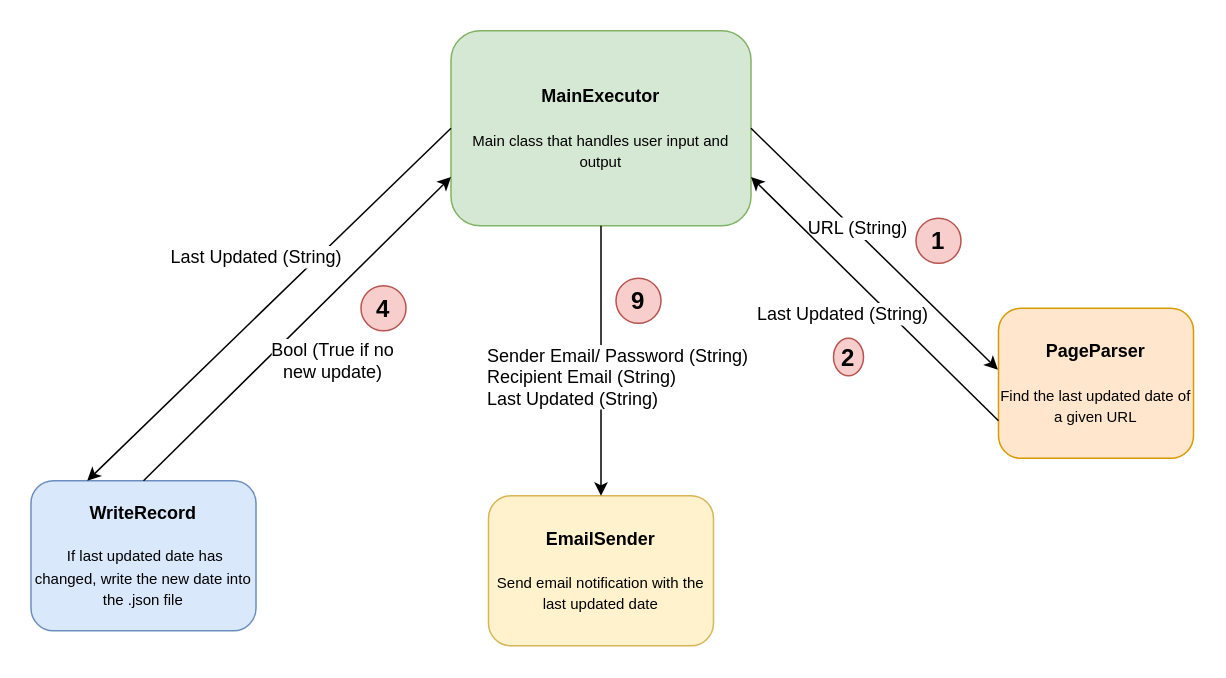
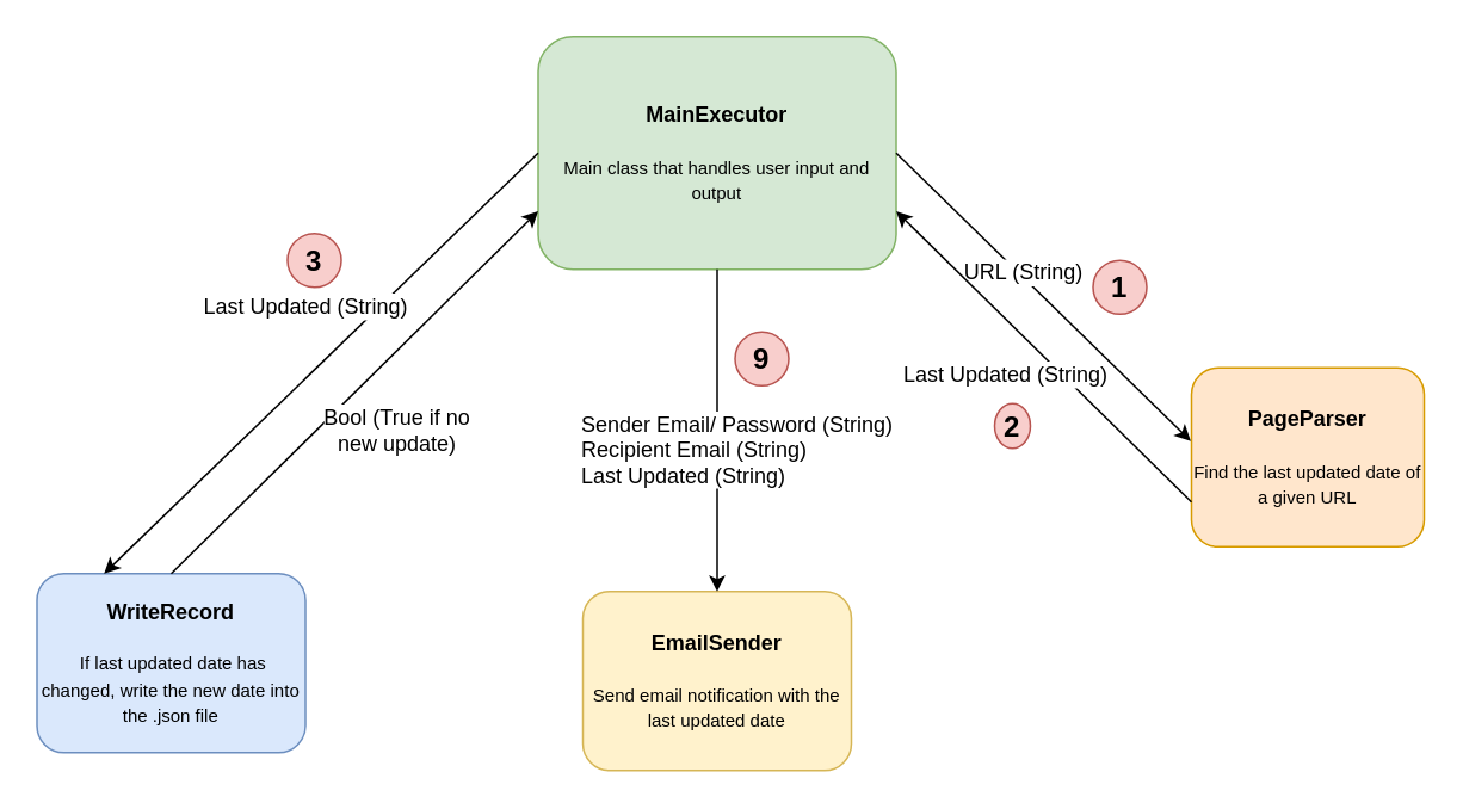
+ <mxCell id="18" value="&lt;b&gt;&lt;font style=&quot;font-size: 16px&quot;&gt;3&lt;/font&gt;&lt;/b&gt;" style="ellipse;whiteSpace=wrap;html=1;aspect=fixed;fillColor=#f8cecc;strokeColor=#b85450;" vertex="1" parent="1"><mxGeometry x="160" y="130" width="30" height="30" as="geometry" /></mxCell>
- <mxCell id="19" value="&lt;b&gt;&lt;font style=&quot;font-size: 16px&quot;&gt;4&lt;/font&gt;&lt;/b&gt;" style="ellipse;whiteSpace=wrap;html=1;aspect=fixed;fillColor=#f8cecc;strokeColor=#b85450;" vertex="1" parent="1"><mxGeometry x="240" y="190" width="30" height="30" as="geometry" /></mxCell>
